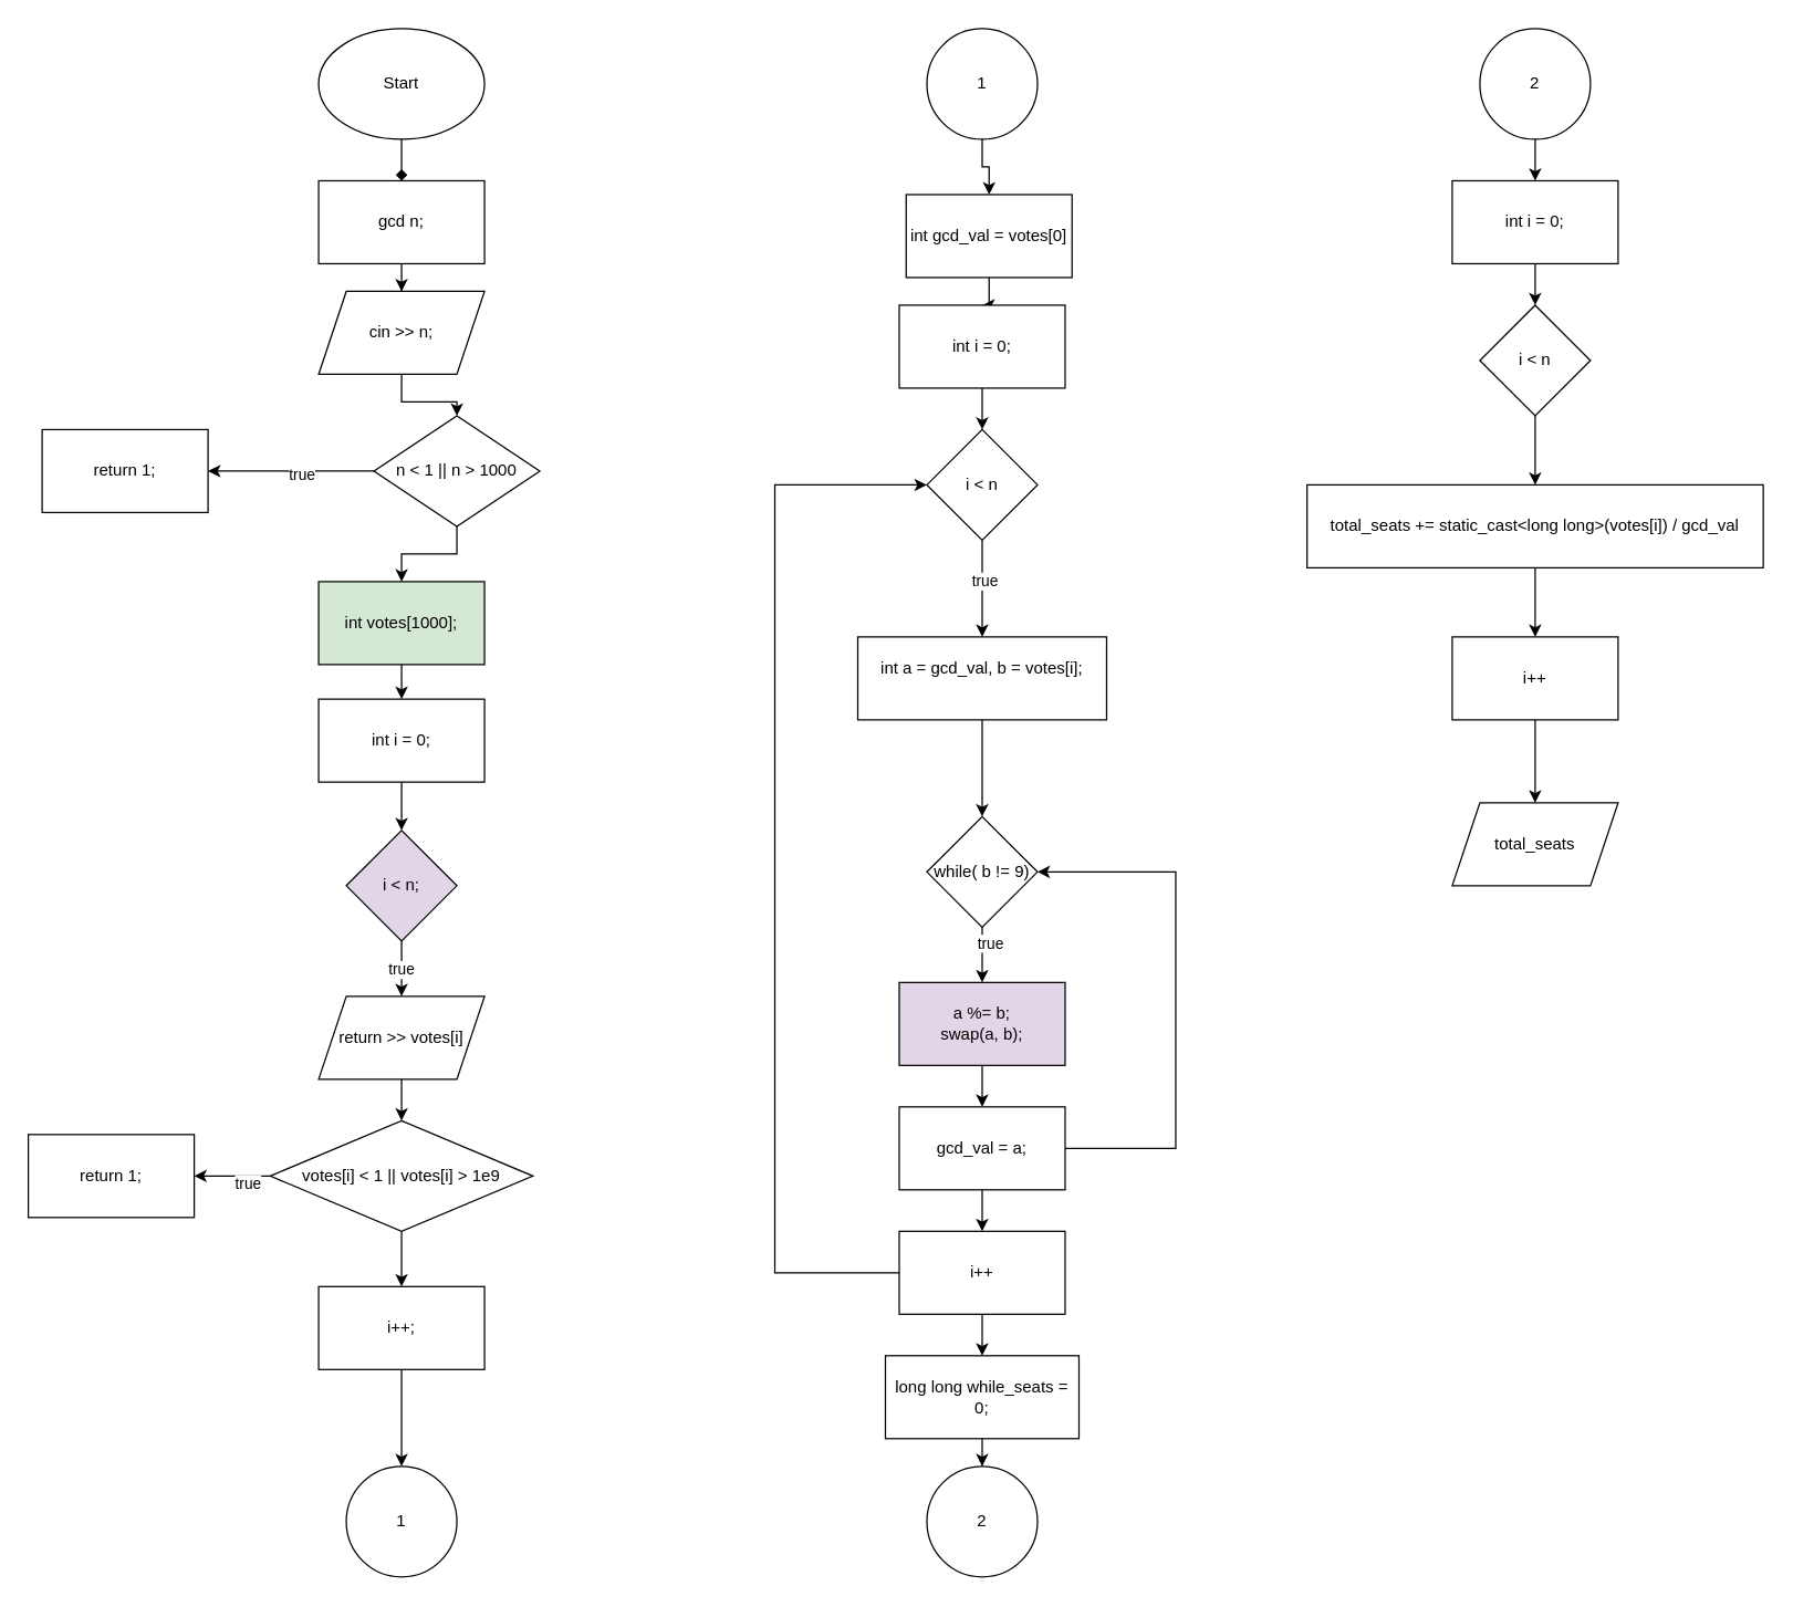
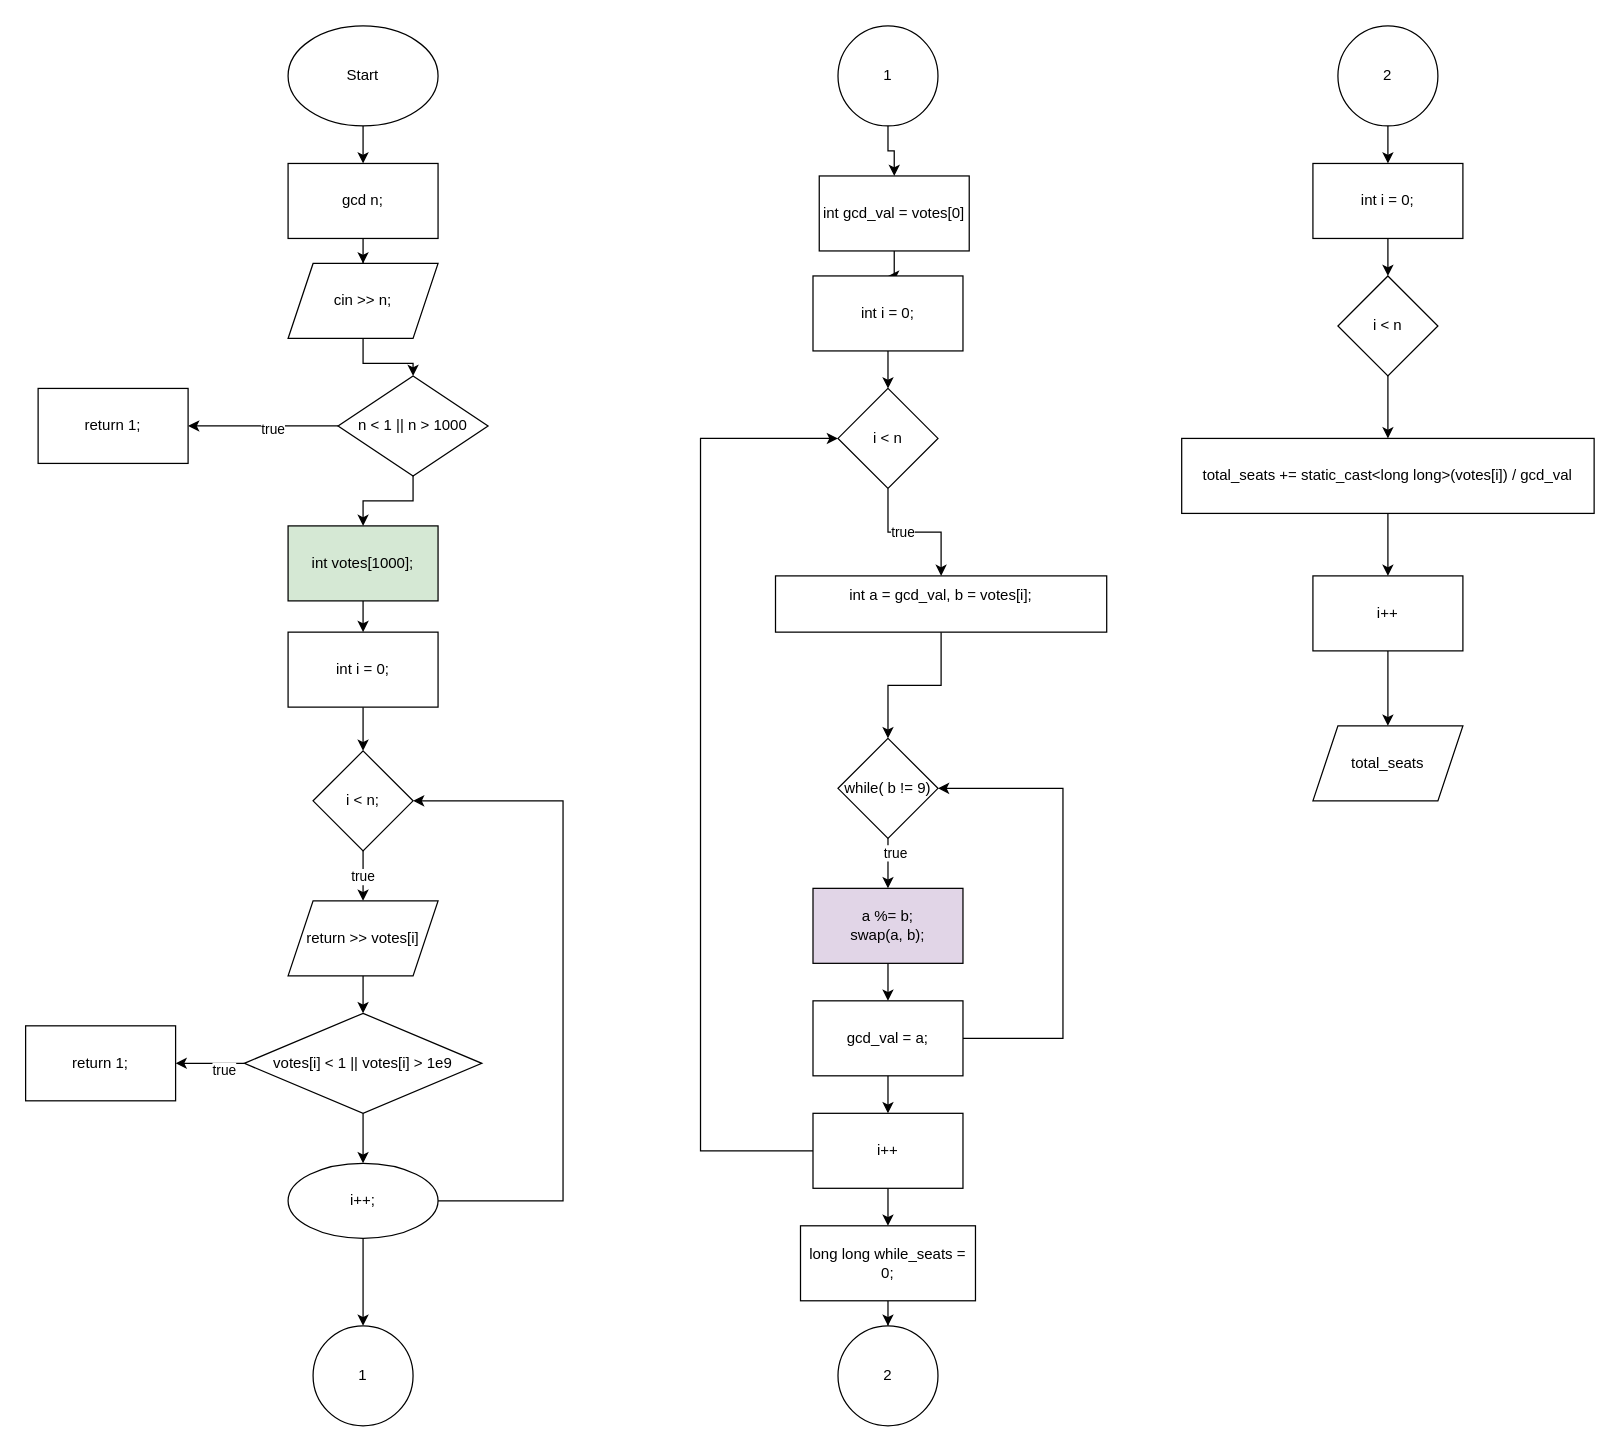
- <mxCell id="2" value="" style="edgeStyle=orthogonalEdgeStyle;rounded=0;orthogonalLoop=1;jettySize=auto;html=1;endArrow=diamond;" edge="1" parent="1" source="3" target="5"><mxGeometry relative="1" as="geometry" /></mxCell>
+ <mxCell id="2" value="" style="edgeStyle=orthogonalEdgeStyle;rounded=0;orthogonalLoop=1;jettySize=auto;html=1;" edge="1" parent="1" source="3" target="5"><mxGeometry relative="1" as="geometry" /></mxCell>
- <mxCell id="41" value="int a = gcd_val, b = votes[i];&lt;div&gt;&lt;br&gt;&lt;/div&gt;" style="whiteSpace=wrap;html=1;" vertex="1" parent="1"><mxGeometry x="620" y="460" width="180" height="60" as="geometry" /></mxCell>
+ <mxCell id="41" value="int a = gcd_val, b = votes[i];&lt;div&gt;&lt;br&gt;&lt;/div&gt;" style="whiteSpace=wrap;html=1;" vertex="1" parent="1"><mxGeometry x="620" y="460" width="265" height="45" as="geometry" /></mxCell>
- <mxCell id="19" value="i &amp;lt; n;" style="rhombus;whiteSpace=wrap;html=1;fillColor=#e1d5e7;" vertex="1" parent="1"><mxGeometry x="250" y="600" width="80" height="80" as="geometry" /></mxCell>
+ <mxCell id="19" value="i &amp;lt; n;" style="rhombus;whiteSpace=wrap;html=1;" vertex="1" parent="1"><mxGeometry x="250" y="600" width="80" height="80" as="geometry" /></mxCell>
+ <mxCell id="27" style="edgeStyle=orthogonalEdgeStyle;rounded=0;orthogonalLoop=1;jettySize=auto;html=1;entryX=1;entryY=0.5;entryDx=0;entryDy=0;" edge="1" parent="1" source="29" target="19"><mxGeometry relative="1" as="geometry"><Array as="points"><mxPoint x="450" y="960" /><mxPoint x="450" y="640" /></Array></mxGeometry></mxCell>
- <mxCell id="29" value="i++;" style="whiteSpace=wrap;html=1;" vertex="1" parent="1"><mxGeometry x="230" y="930" width="120" height="60" as="geometry" /></mxCell>
+ <mxCell id="29" value="i++;" style="ellipse;whiteSpace=wrap;html=1;" vertex="1" parent="1"><mxGeometry x="230" y="930" width="120" height="60" as="geometry" /></mxCell>
